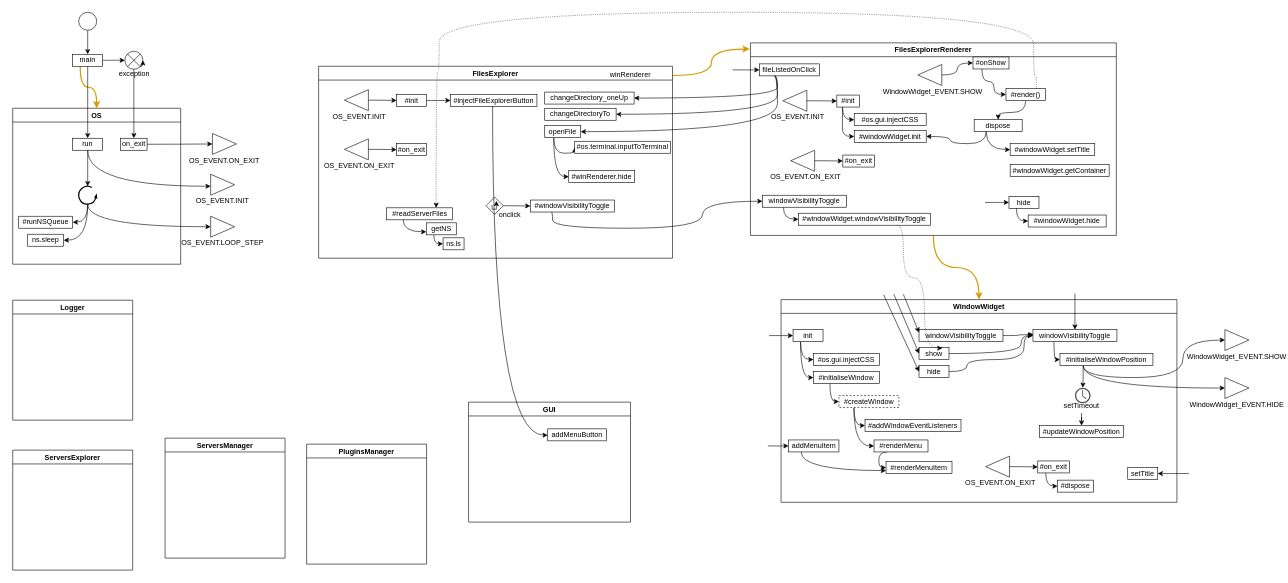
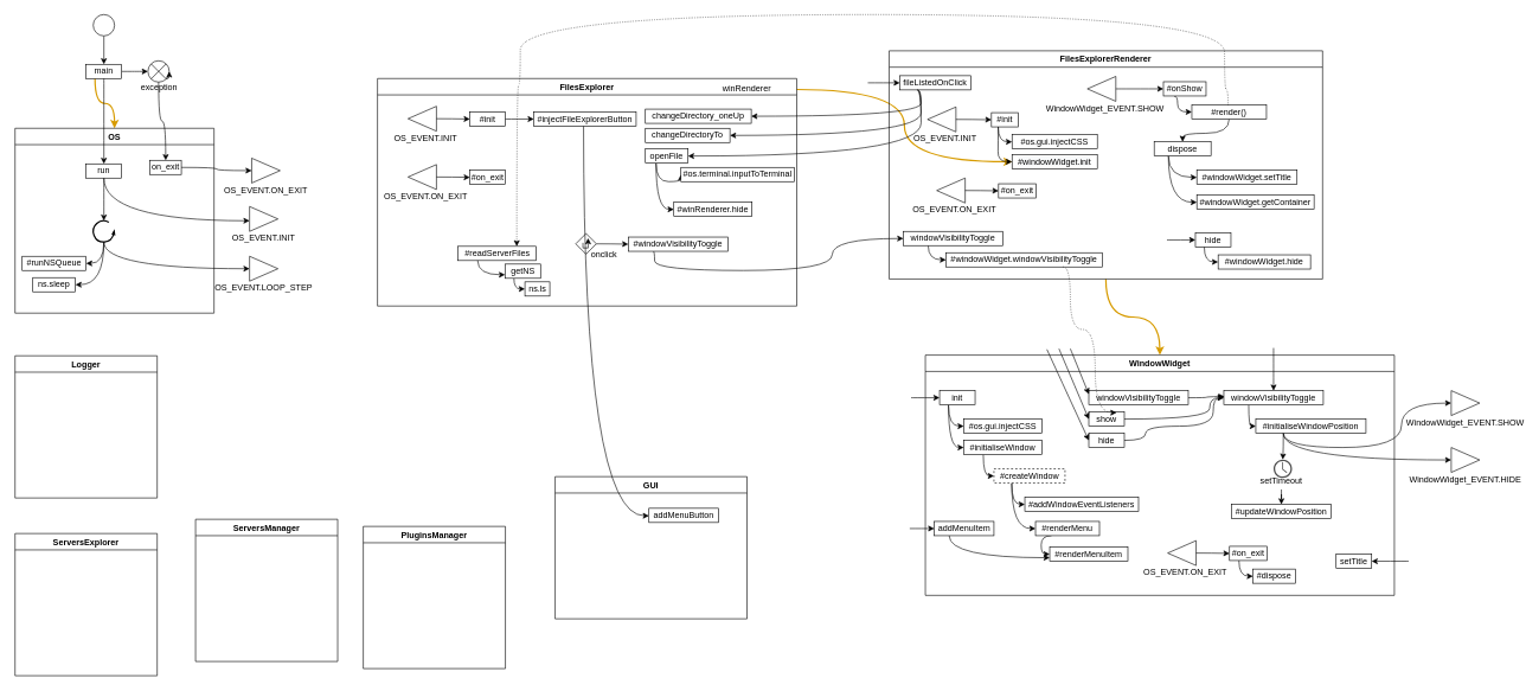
- <mxCell id="28" style="edgeStyle=orthogonalEdgeStyle;curved=1;rounded=0;orthogonalLoop=1;jettySize=auto;html=1;entryX=-0.002;entryY=0.032;entryDx=0;entryDy=0;strokeWidth=2;fillColor=#ffe6cc;strokeColor=#d79b00;exitX=0.999;exitY=0.048;exitDx=0;exitDy=0;exitPerimeter=0;entryPerimeter=0;" parent="1" source="29" target="120" edge="1"><mxGeometry relative="1" as="geometry" /></mxCell>
+ <mxCell id="28" style="edgeStyle=orthogonalEdgeStyle;curved=1;rounded=0;orthogonalLoop=1;jettySize=auto;html=1;strokeWidth=2;fillColor=#ffe6cc;strokeColor=#d79b00;exitX=0.999;exitY=0.048;exitDx=0;exitDy=0;exitPerimeter=0;" parent="1" source="29" target="150" edge="1"><mxGeometry relative="1" as="geometry" /></mxCell>
- <mxCell id="134" value="#onShow" style="rounded=0;whiteSpace=wrap;html=1;" parent="120" vertex="1"><mxGeometry x="371" y="23.5" width="60" height="20" as="geometry" /></mxCell>
+ <mxCell id="134" value="#onShow" style="rounded=0;whiteSpace=wrap;html=1;" parent="120" vertex="1"><mxGeometry x="386" y="43.5" width="60" height="20" as="geometry" /></mxCell>
- <mxCell id="137" value="#render()" style="rounded=0;whiteSpace=wrap;html=1;" parent="120" vertex="1"><mxGeometry x="426" y="76" width="66" height="20" as="geometry" /></mxCell>
+ <mxCell id="137" value="#render()" style="rounded=0;whiteSpace=wrap;html=1;" parent="120" vertex="1"><mxGeometry x="426" y="76" width="105" height="20" as="geometry" /></mxCell>
- <mxCell id="127" style="edgeStyle=orthogonalEdgeStyle;curved=1;rounded=0;orthogonalLoop=1;jettySize=auto;html=1;exitX=0.25;exitY=1;exitDx=0;exitDy=0;strokeWidth=1;" parent="120" source="124" target="150" edge="1"><mxGeometry relative="1" as="geometry"><mxPoint x="453" y="168" as="targetPoint" /></mxGeometry></mxCell>
+ <mxCell id="127" style="edgeStyle=orthogonalEdgeStyle;curved=1;rounded=0;orthogonalLoop=1;jettySize=auto;html=1;exitX=0.25;exitY=1;exitDx=0;exitDy=0;strokeWidth=1;entryX=0;entryY=0.5;entryDx=0;entryDy=0;" parent="120" source="124" target="126" edge="1"><mxGeometry relative="1" as="geometry"><mxPoint x="453" y="168" as="targetPoint" /></mxGeometry></mxCell>
- <mxCell id="10" value="on_exit" style="rounded=0;whiteSpace=wrap;html=1;" parent="7" vertex="1"><mxGeometry x="180" y="50" width="44" height="20" as="geometry" /></mxCell>
+ <mxCell id="10" value="on_exit" style="rounded=0;whiteSpace=wrap;html=1;" parent="7" vertex="1"><mxGeometry x="190" y="45" width="44" height="20" as="geometry" /></mxCell>
